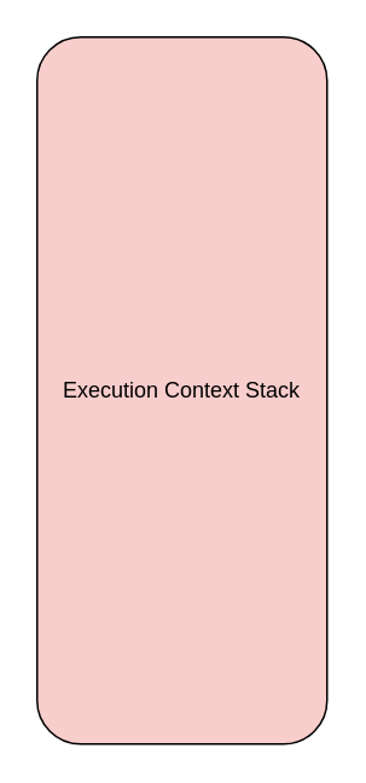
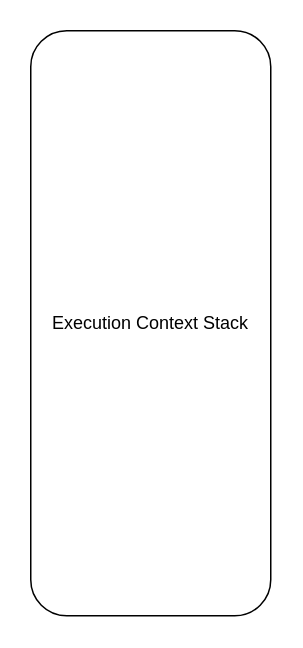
- <mxCell id="2" value="Execution Context Stack" style="rounded=1;whiteSpace=wrap;html=1;rotation=0;fillColor=#f8cecc;" vertex="1" parent="1"><mxGeometry x="20" y="20" width="160" height="390" as="geometry" /></mxCell>
+ <mxCell id="2" value="Execution Context Stack" style="rounded=1;whiteSpace=wrap;html=1;rotation=0;" vertex="1" parent="1"><mxGeometry x="20" y="20" width="160" height="390" as="geometry" /></mxCell>
